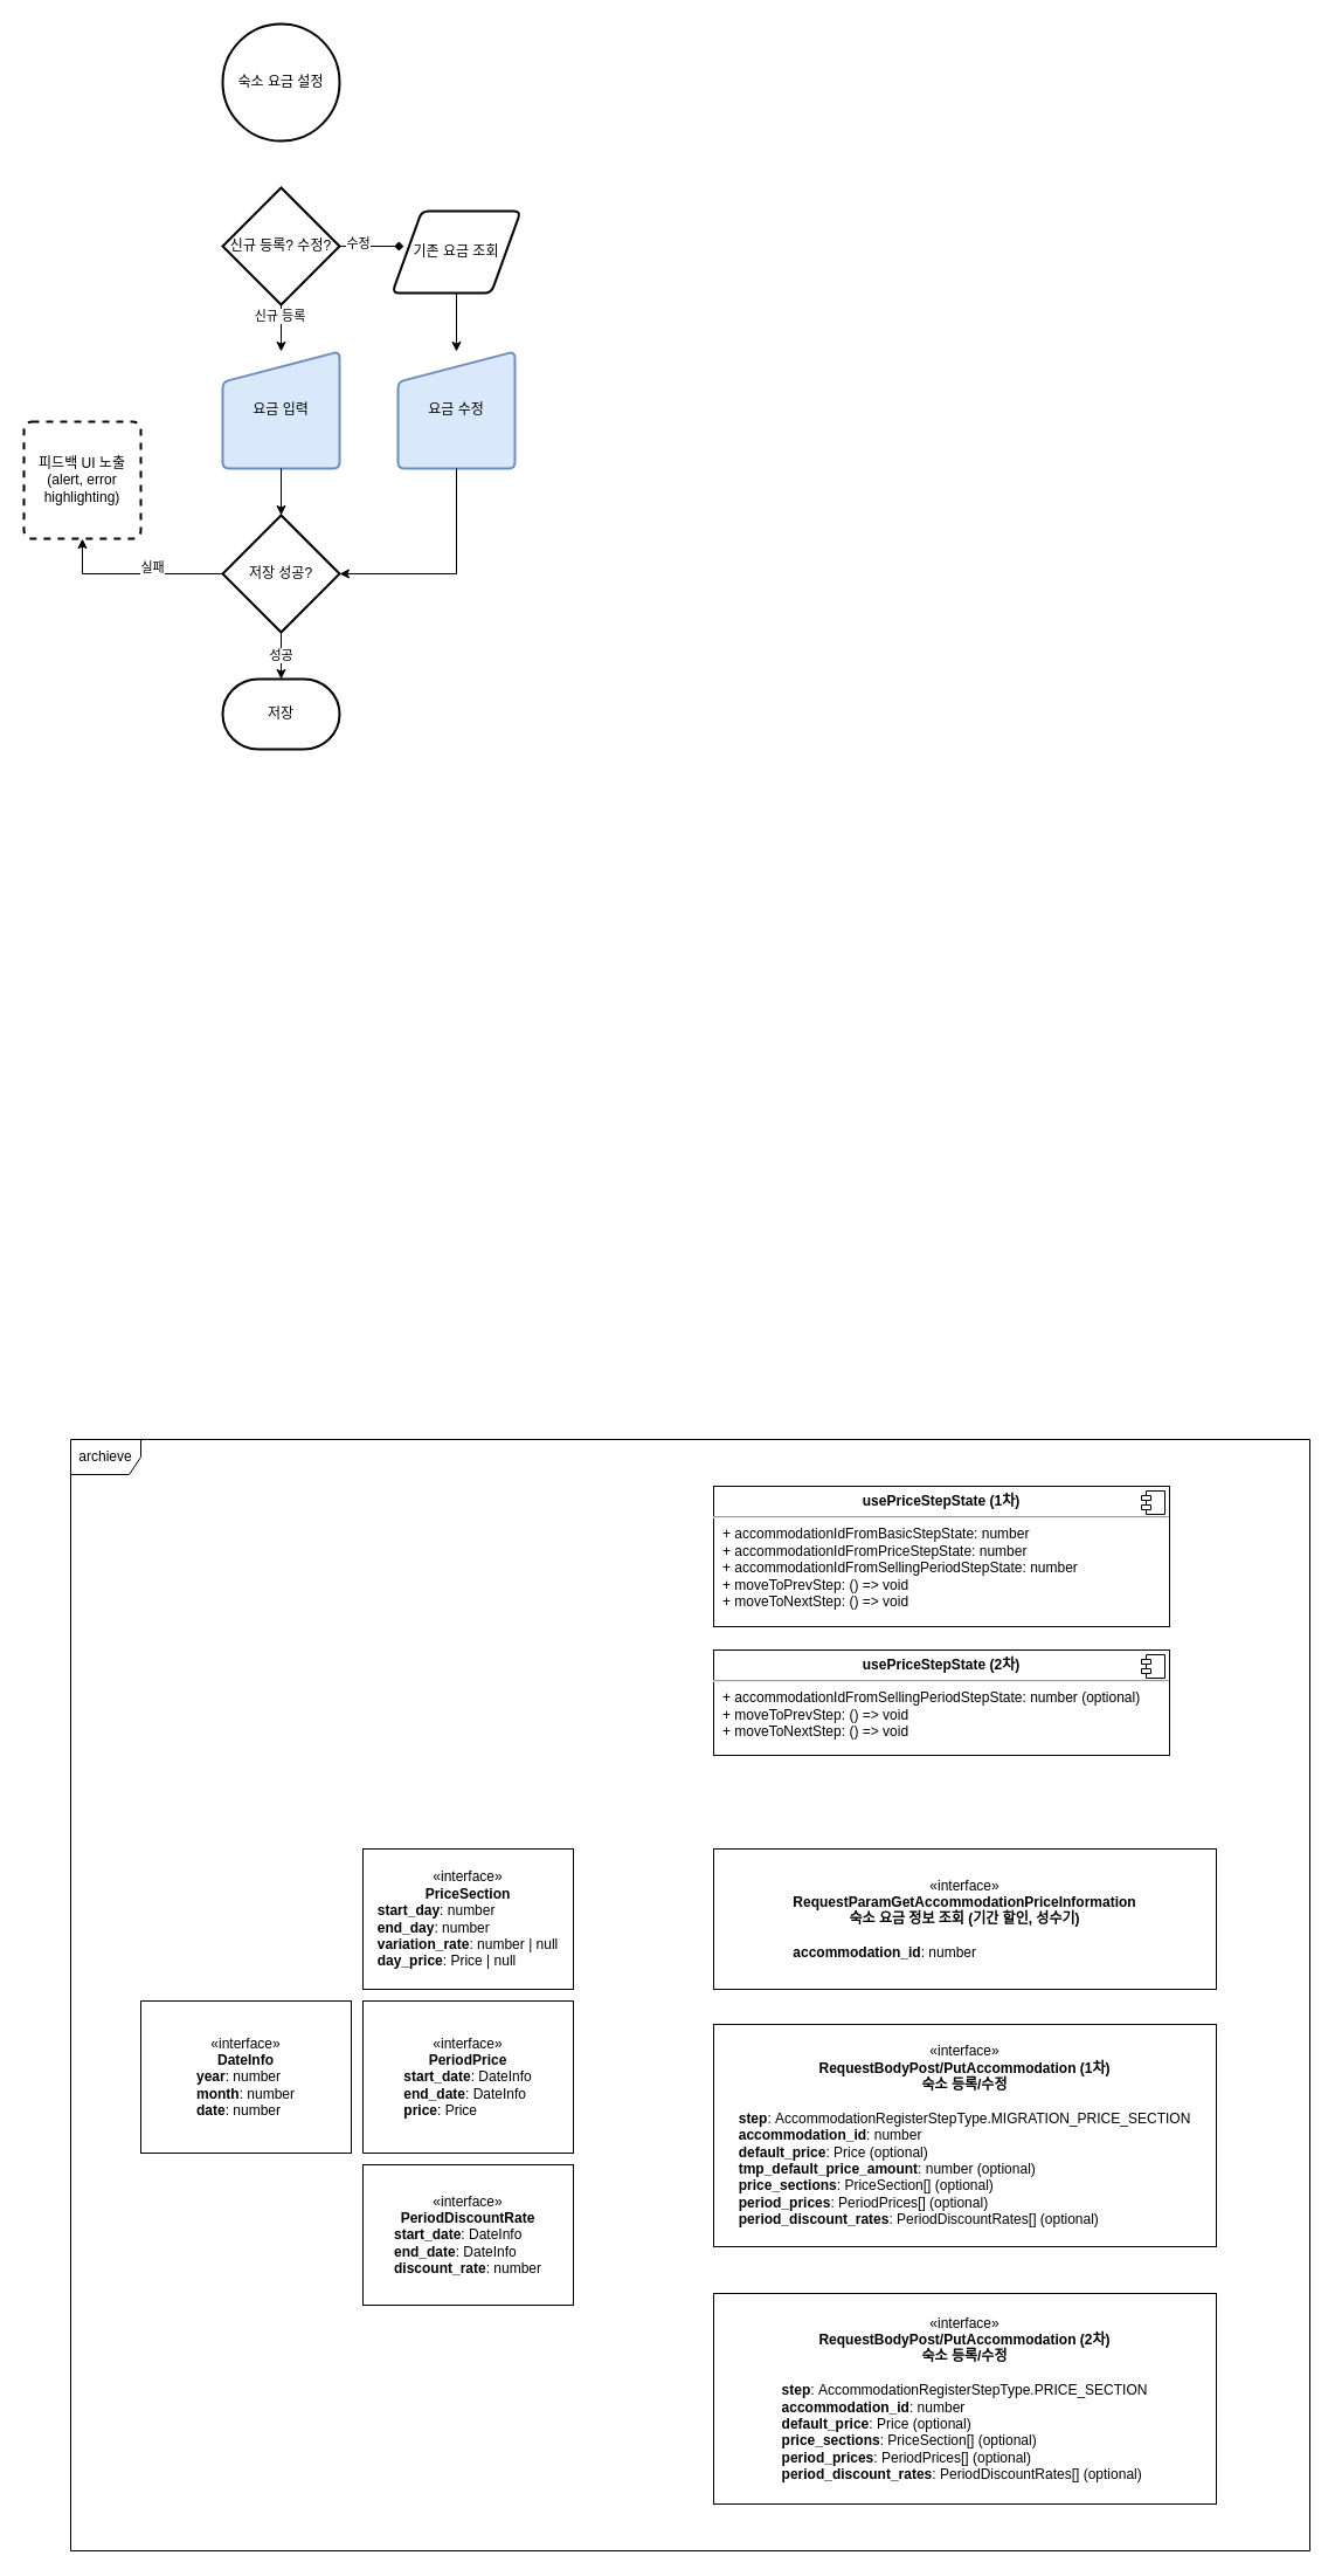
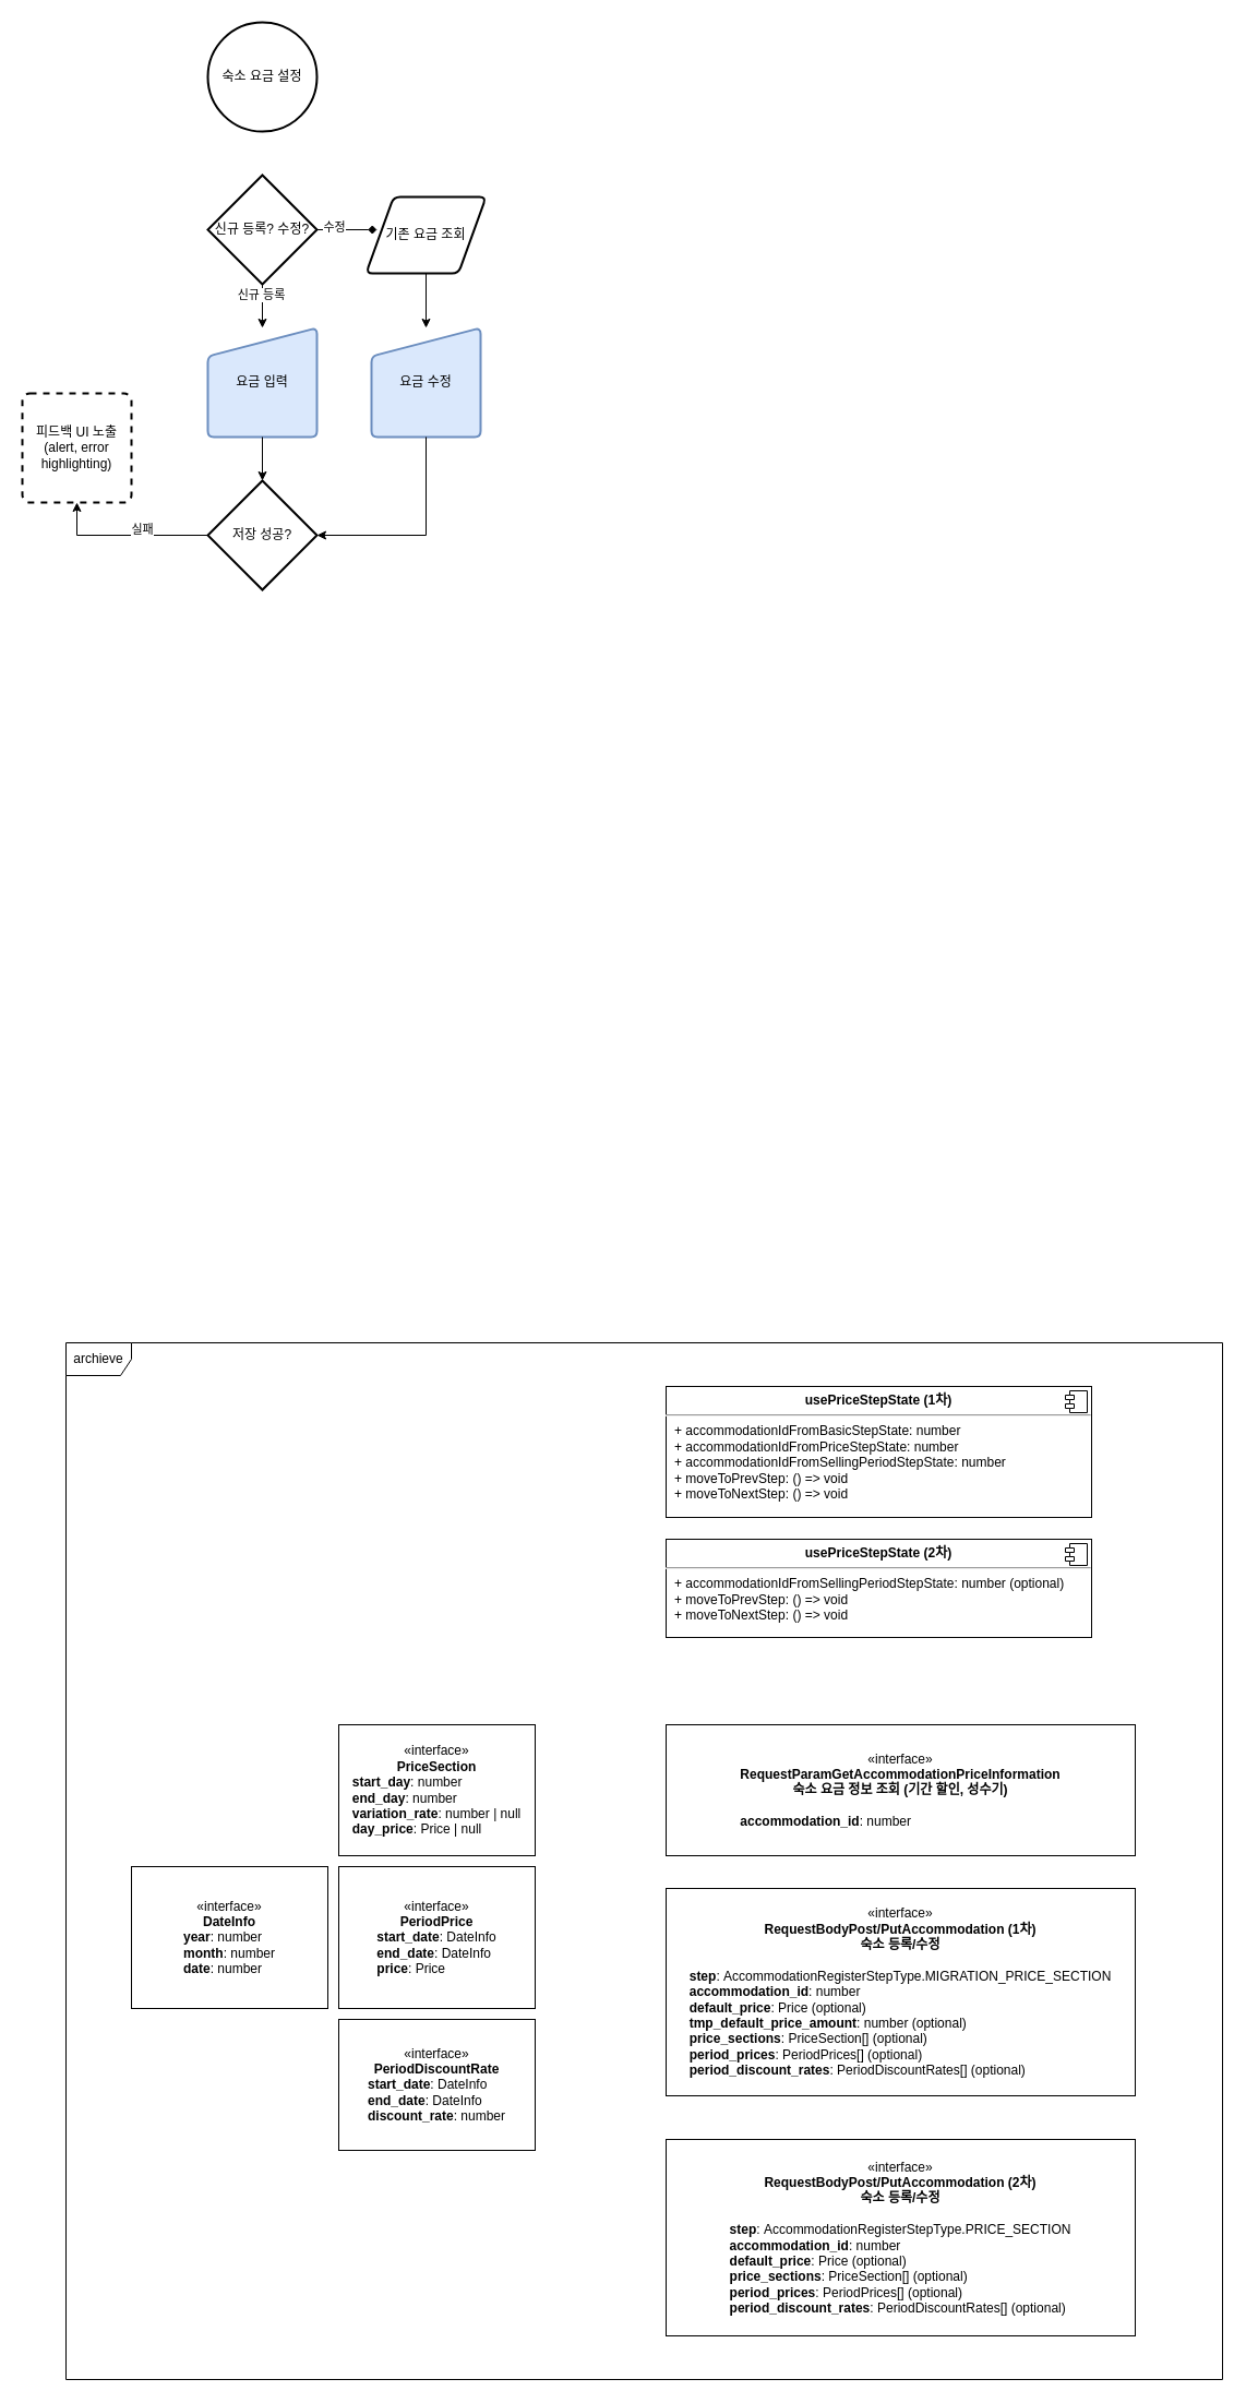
- <mxCell id="31" value="성공" style="edgeStyle=orthogonalEdgeStyle;rounded=0;orthogonalLoop=1;jettySize=auto;html=1;entryX=0.5;entryY=0;entryDx=0;entryDy=0;entryPerimeter=0;" parent="1" source="28" target="18" edge="1"><mxGeometry relative="1" as="geometry" /></mxCell>
- <mxCell id="18" value="저장" style="strokeWidth=2;html=1;shape=mxgraph.flowchart.terminator;whiteSpace=wrap;" parent="1" vertex="1"><mxGeometry x="190" y="580" width="100" height="60" as="geometry" /></mxCell>
